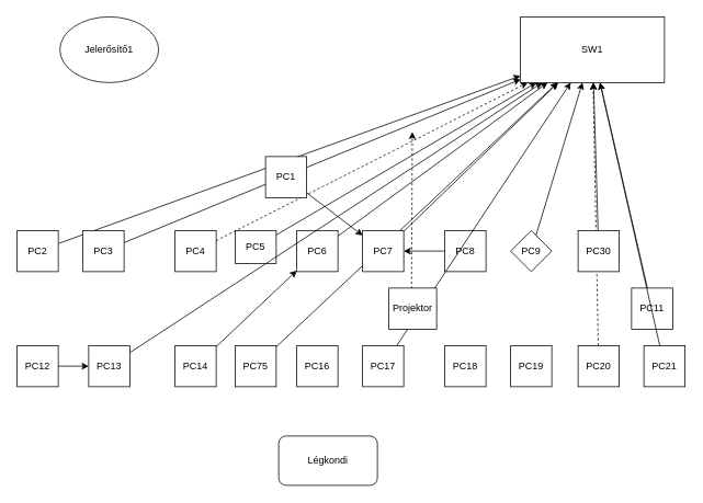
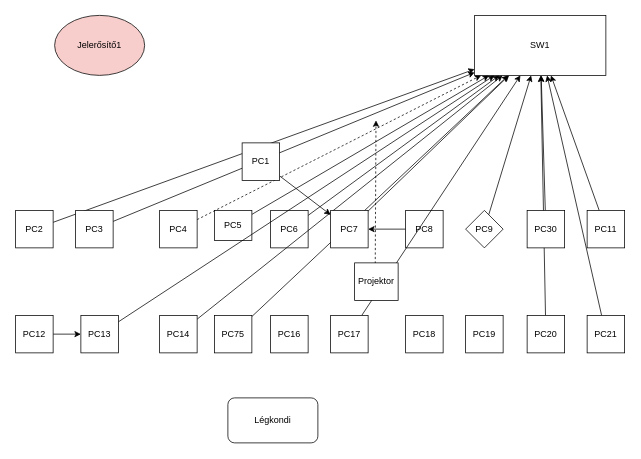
- <mxCell id="44" value="Jelerősítő1" style="ellipse;whiteSpace=wrap;html=1;verticalAlign=middle;strokeWidth=1;" vertex="1" parent="1"><mxGeometry x="72" y="20" width="120" height="80" as="geometry" /></mxCell>
+ <mxCell id="44" value="Jelerősítő1" style="ellipse;whiteSpace=wrap;html=1;verticalAlign=middle;strokeWidth=1;fillColor=#f8cecc;" vertex="1" parent="1"><mxGeometry x="72" y="20" width="120" height="80" as="geometry" /></mxCell>
- <mxCell id="24" style="edgeStyle=none;rounded=0;orthogonalLoop=1;jettySize=auto;html=1;verticalAlign=middle;strokeWidth=1;dashed=1;" edge="1" parent="1" source="25" target="45"><mxGeometry relative="1" as="geometry"><mxPoint x="752" y="100" as="targetPoint" /></mxGeometry></mxCell>
+ <mxCell id="24" style="edgeStyle=none;rounded=0;orthogonalLoop=1;jettySize=auto;html=1;verticalAlign=middle;strokeWidth=1;" edge="1" parent="1" source="25" target="45"><mxGeometry relative="1" as="geometry"><mxPoint x="752" y="100" as="targetPoint" /></mxGeometry></mxCell>
- <mxCell id="23" value="PC11" style="whiteSpace=wrap;html=1;aspect=fixed;verticalAlign=middle;strokeWidth=1;" parent="1" vertex="1"><mxGeometry x="767" y="350" width="50" height="50" as="geometry" /></mxCell>
+ <mxCell id="23" value="PC11" style="whiteSpace=wrap;html=1;aspect=fixed;verticalAlign=middle;strokeWidth=1;" parent="1" vertex="1"><mxGeometry x="782" y="280" width="50" height="50" as="geometry" /></mxCell>
- <mxCell id="12" style="edgeStyle=none;rounded=0;orthogonalLoop=1;jettySize=auto;html=1;verticalAlign=middle;strokeWidth=1;" edge="1" parent="1" source="13" target="7"><mxGeometry relative="1" as="geometry" /></mxCell>
+ <mxCell id="12" style="edgeStyle=none;rounded=0;orthogonalLoop=1;jettySize=auto;html=1;verticalAlign=middle;strokeWidth=1;" edge="1" parent="1" source="13" target="45"><mxGeometry relative="1" as="geometry" /></mxCell>
- <mxCell id="2" value="Légkondi" style="rounded=1;whiteSpace=wrap;html=1;verticalAlign=middle;strokeWidth=1;" parent="1" vertex="1"><mxGeometry x="338" y="530" width="120" height="60" as="geometry" /></mxCell>
+ <mxCell id="2" value="Légkondi" style="rounded=1;whiteSpace=wrap;html=1;verticalAlign=middle;strokeWidth=1;" parent="1" vertex="1"><mxGeometry x="303" y="530" width="120" height="60" as="geometry" /></mxCell>
